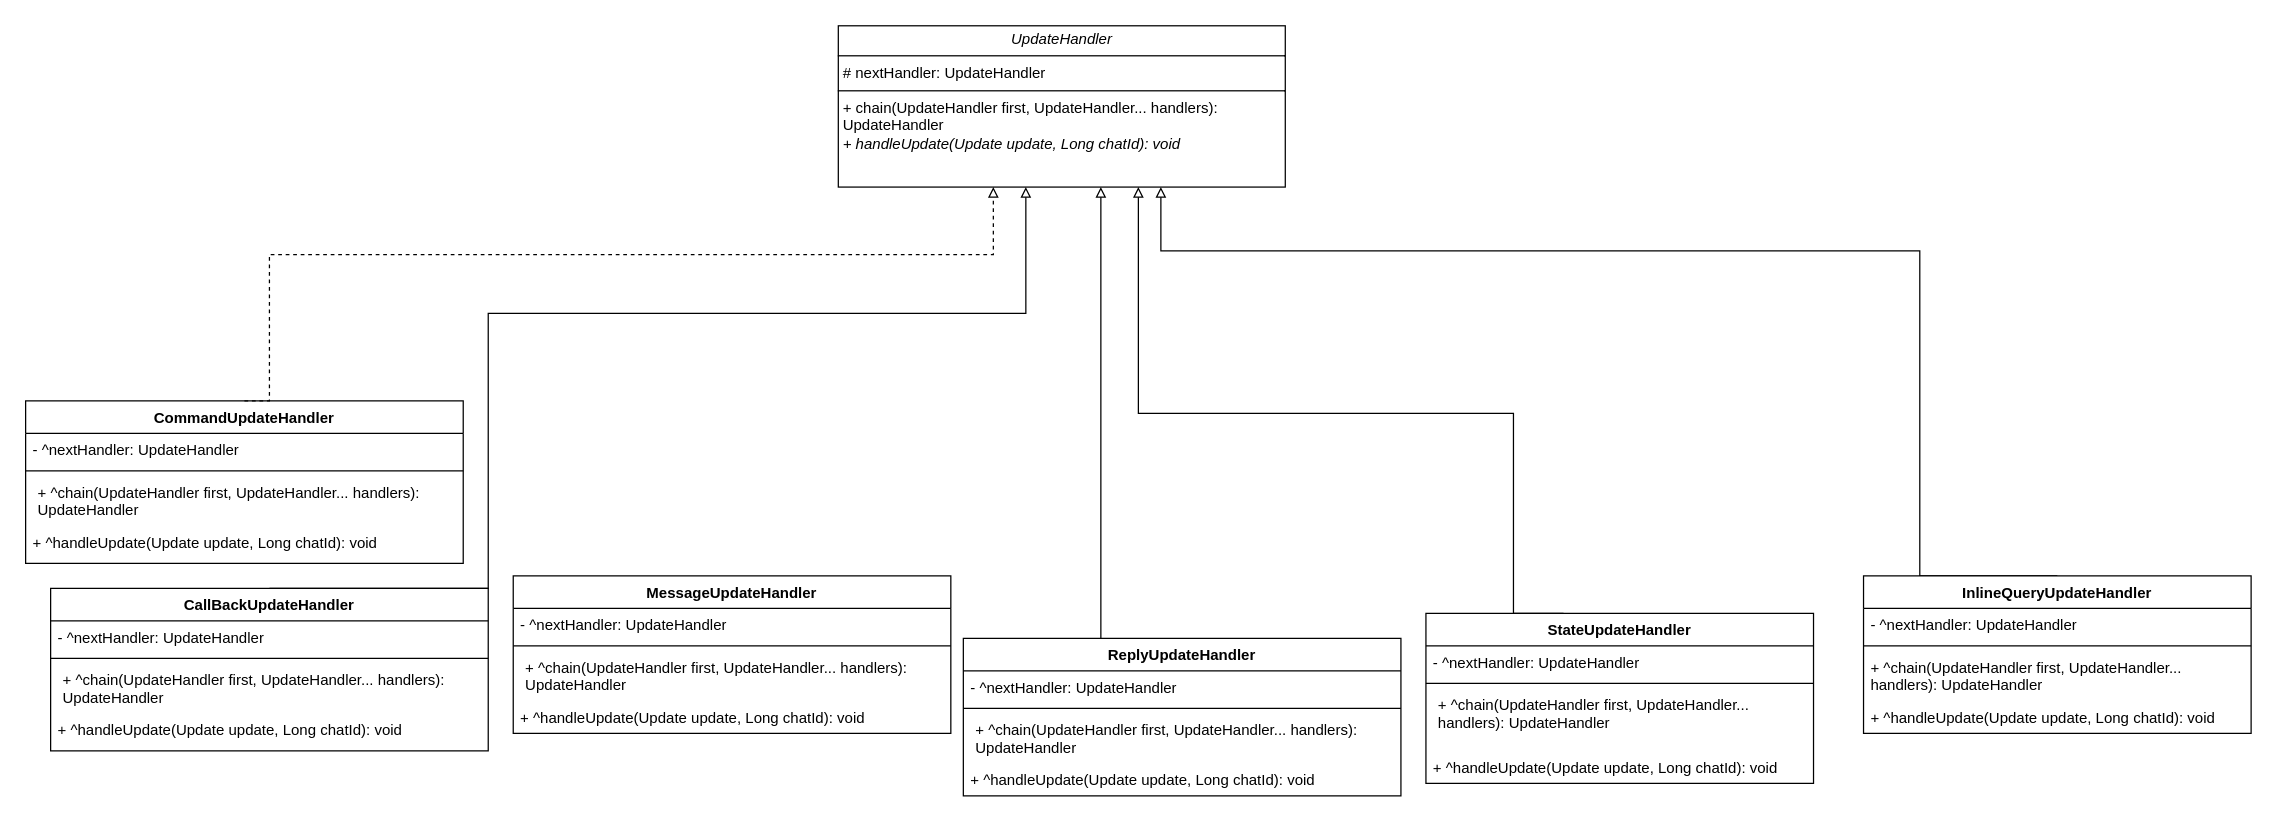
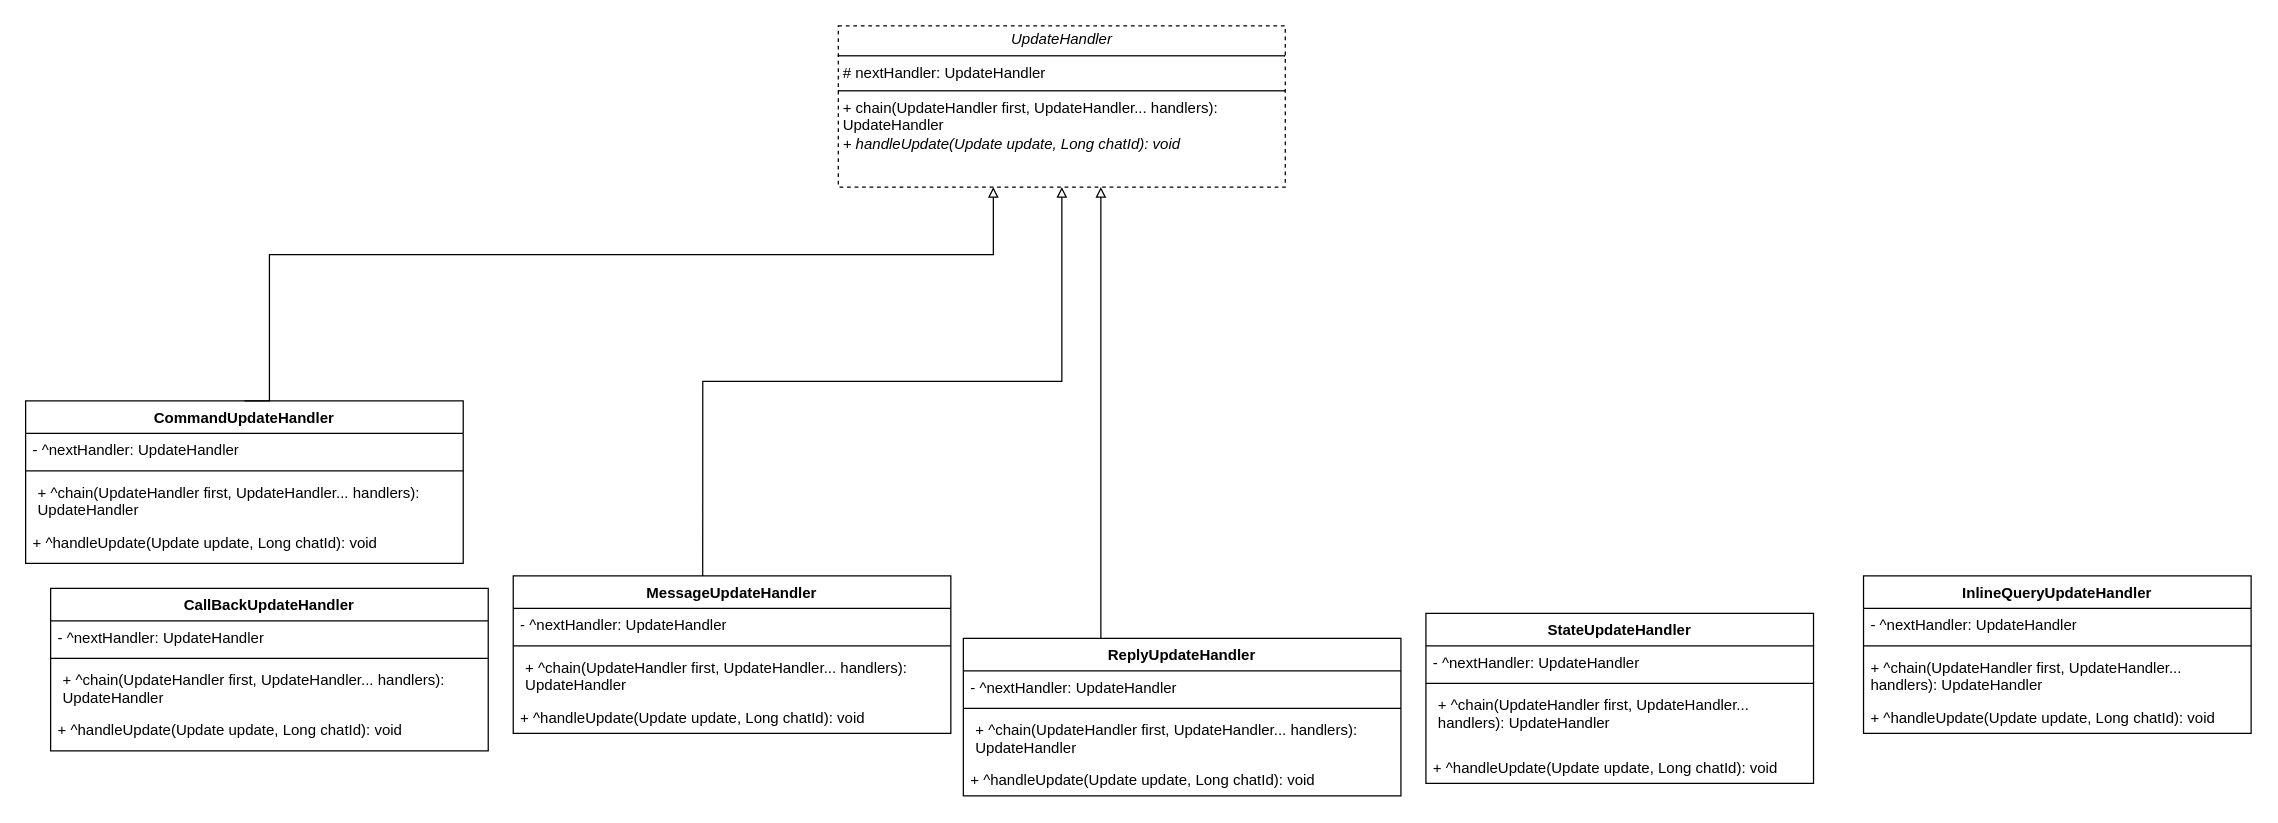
- <mxCell id="2" value="&lt;p style=&quot;margin:0px;margin-top:4px;text-align:center;&quot;&gt;&lt;i style=&quot;&quot;&gt;UpdateHandler&lt;/i&gt;&lt;/p&gt;&lt;hr size=&quot;1&quot; style=&quot;border-style:solid;&quot;&gt;&lt;p style=&quot;margin:0px;margin-left:4px;&quot;&gt;# nextHandler: UpdateHandler&lt;br&gt;&lt;/p&gt;&lt;hr size=&quot;1&quot; style=&quot;border-style:solid;&quot;&gt;&lt;p style=&quot;margin:0px;margin-left:4px;&quot;&gt;+ chain(UpdateHandler first, UpdateHandler... handlers): UpdateHandler&lt;/p&gt;&lt;p style=&quot;margin:0px;margin-left:4px;&quot;&gt;&lt;i&gt;+ handleUpdate(Update update, Long chatId): void&lt;/i&gt;&lt;br&gt;&lt;/p&gt;" style="verticalAlign=top;align=left;overflow=fill;html=1;whiteSpace=wrap;" parent="1" vertex="1"><mxGeometry x="670" y="20" width="357.5" height="129" as="geometry" /></mxCell>
+ <mxCell id="2" value="&lt;p style=&quot;margin:0px;margin-top:4px;text-align:center;&quot;&gt;&lt;i style=&quot;&quot;&gt;UpdateHandler&lt;/i&gt;&lt;/p&gt;&lt;hr size=&quot;1&quot; style=&quot;border-style:solid;&quot;&gt;&lt;p style=&quot;margin:0px;margin-left:4px;&quot;&gt;# nextHandler: UpdateHandler&lt;br&gt;&lt;/p&gt;&lt;hr size=&quot;1&quot; style=&quot;border-style:solid;&quot;&gt;&lt;p style=&quot;margin:0px;margin-left:4px;&quot;&gt;+ chain(UpdateHandler first, UpdateHandler... handlers): UpdateHandler&lt;/p&gt;&lt;p style=&quot;margin:0px;margin-left:4px;&quot;&gt;&lt;i&gt;+ handleUpdate(Update update, Long chatId): void&lt;/i&gt;&lt;br&gt;&lt;/p&gt;" style="verticalAlign=top;align=left;overflow=fill;html=1;whiteSpace=wrap;dashed=1;" parent="1" vertex="1"><mxGeometry x="670" y="20" width="357.5" height="129" as="geometry" /></mxCell>
- <mxCell id="12" style="edgeStyle=orthogonalEdgeStyle;rounded=0;orthogonalLoop=1;jettySize=auto;html=1;endArrow=block;endFill=0;exitX=0.5;exitY=0;exitDx=0;exitDy=0;" parent="1" source="28" target="2" edge="1"><mxGeometry relative="1" as="geometry"><mxPoint x="1530" y="200" as="sourcePoint" /><mxPoint x="950" y="180" as="targetPoint" /><Array as="points"><mxPoint x="1535" y="200" /><mxPoint x="928" y="200" /></Array></mxGeometry></mxCell>
- <mxCell id="9" style="edgeStyle=orthogonalEdgeStyle;rounded=0;orthogonalLoop=1;jettySize=auto;html=1;endArrow=block;endFill=0;exitX=0.5;exitY=0;exitDx=0;exitDy=0;dashed=1;" parent="1" source="4" target="2" edge="1"><mxGeometry relative="1" as="geometry"><mxPoint x="400" y="313" as="sourcePoint" /><mxPoint x="794.11" y="149.002" as="targetPoint" /><Array as="points"><mxPoint x="215" y="203" /><mxPoint x="794" y="203" /></Array></mxGeometry></mxCell>
+ <mxCell id="9" style="edgeStyle=orthogonalEdgeStyle;rounded=0;orthogonalLoop=1;jettySize=auto;html=1;endArrow=block;endFill=0;exitX=0.5;exitY=0;exitDx=0;exitDy=0;" parent="1" source="4" target="2" edge="1"><mxGeometry relative="1" as="geometry"><mxPoint x="400" y="313" as="sourcePoint" /><mxPoint x="794.11" y="149.002" as="targetPoint" /><Array as="points"><mxPoint x="215" y="203" /><mxPoint x="794" y="203" /></Array></mxGeometry></mxCell>
- <mxCell id="10" style="edgeStyle=orthogonalEdgeStyle;rounded=0;orthogonalLoop=1;jettySize=auto;html=1;endArrow=block;endFill=0;exitX=0.5;exitY=0;exitDx=0;exitDy=0;" parent="1" source="13" target="2" edge="1"><mxGeometry relative="1" as="geometry"><mxPoint x="655" y="320" as="sourcePoint" /><mxPoint x="900" y="240" as="targetPoint" /><Array as="points"><mxPoint x="390" y="470" /><mxPoint x="390" y="250" /><mxPoint x="820" y="250" /></Array></mxGeometry></mxCell>
+ <mxCell id="3" style="edgeStyle=orthogonalEdgeStyle;rounded=0;orthogonalLoop=1;jettySize=auto;html=1;endArrow=block;endFill=0;exitX=0.433;exitY=0;exitDx=0;exitDy=0;exitPerimeter=0;" parent="1" source="18" target="2" edge="1"><mxGeometry relative="1" as="geometry"><Array as="points" /></mxGeometry></mxCell>
- <mxCell id="38" style="edgeStyle=orthogonalEdgeStyle;rounded=0;orthogonalLoop=1;jettySize=auto;html=1;endArrow=block;endFill=0;exitX=0.355;exitY=0;exitDx=0;exitDy=0;exitPerimeter=0;" parent="1" source="33" target="2" edge="1"><mxGeometry relative="1" as="geometry"><Array as="points"><mxPoint x="1210" y="330" /><mxPoint x="910" y="330" /></Array><mxPoint x="965" y="521" as="sourcePoint" /><mxPoint x="903" y="159" as="targetPoint" /></mxGeometry></mxCell>
